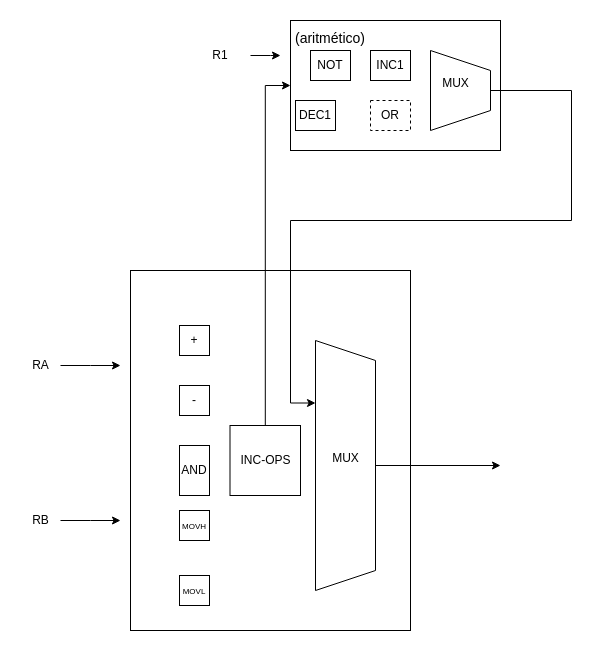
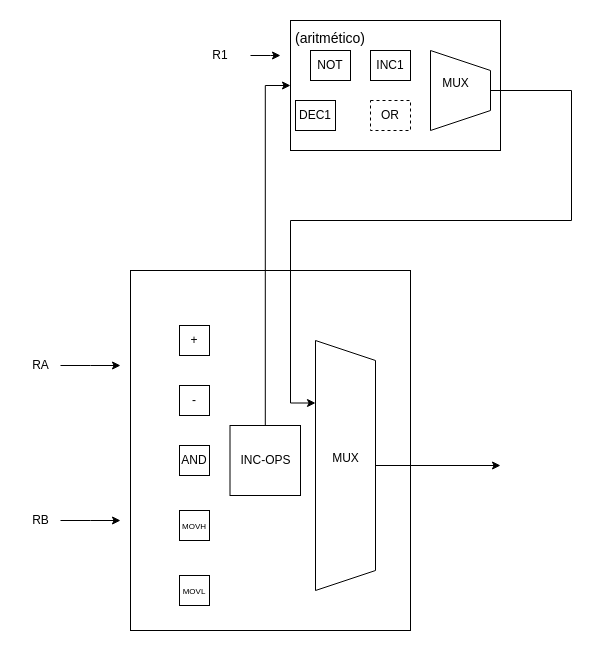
- <mxCell id="5" value="AND" style="whiteSpace=wrap;html=1;" parent="1" vertex="1"><mxGeometry x="179" y="445" width="30" height="50" as="geometry" /></mxCell>
+ <mxCell id="5" value="AND" style="whiteSpace=wrap;html=1;" parent="1" vertex="1"><mxGeometry x="179" y="445" width="30" height="30" as="geometry" /></mxCell>
